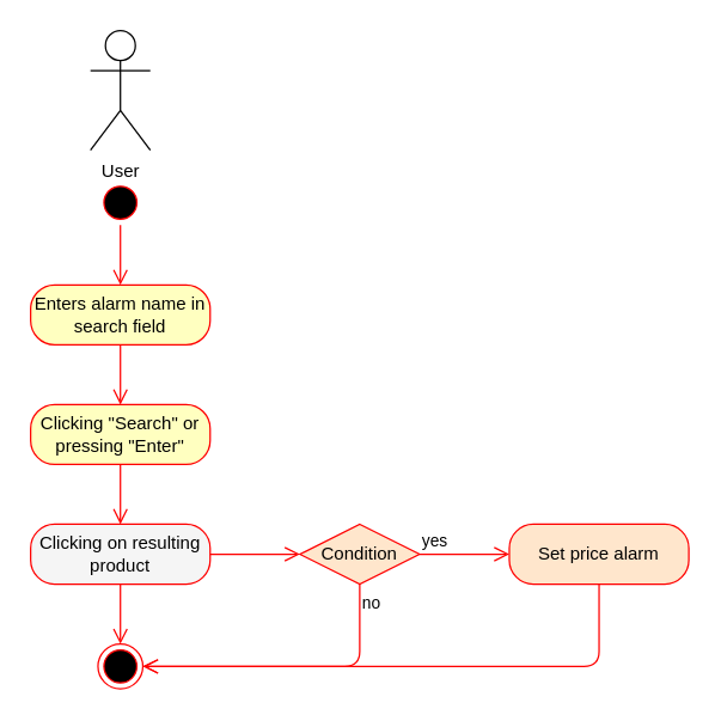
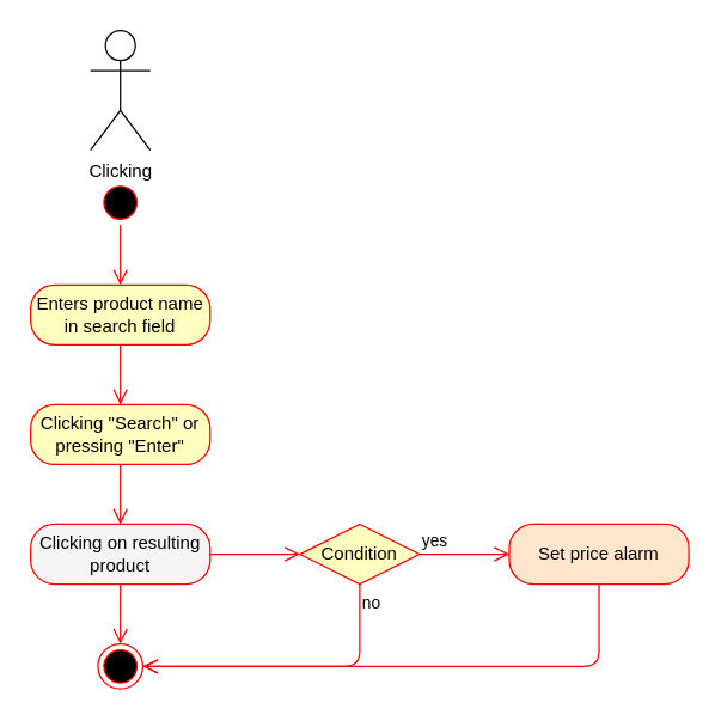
- <mxCell id="2" value="&lt;div&gt;User&lt;/div&gt;" style="shape=umlActor;verticalLabelPosition=bottom;verticalAlign=top;html=1;outlineConnect=0;" vertex="1" parent="1"><mxGeometry x="60" y="20" width="40" height="80" as="geometry" /></mxCell>
+ <mxCell id="2" value="&lt;div&gt;Clicking&lt;/div&gt;" style="shape=umlActor;verticalLabelPosition=bottom;verticalAlign=top;html=1;outlineConnect=0;" vertex="1" parent="1"><mxGeometry x="60" y="20" width="40" height="80" as="geometry" /></mxCell>
- <mxCell id="6" value="Enters alarm name in search field" style="rounded=1;whiteSpace=wrap;html=1;arcSize=40;fontColor=#000000;fillColor=#ffffc0;strokeColor=#ff0000;" vertex="1" parent="1"><mxGeometry x="20" y="190" width="120" height="40" as="geometry" /></mxCell>
+ <mxCell id="6" value="Enters product name in search field" style="rounded=1;whiteSpace=wrap;html=1;arcSize=40;fontColor=#000000;fillColor=#ffffc0;strokeColor=#ff0000;" vertex="1" parent="1"><mxGeometry x="20" y="190" width="120" height="40" as="geometry" /></mxCell>
- <mxCell id="12" value="Condition" style="rhombus;whiteSpace=wrap;html=1;fillColor=#ffe6cc;strokeColor=#ff0000;" vertex="1" parent="1"><mxGeometry x="200" y="350" width="80" height="40" as="geometry" /></mxCell>
+ <mxCell id="12" value="Condition" style="rhombus;whiteSpace=wrap;html=1;fillColor=#ffffc0;strokeColor=#ff0000;" vertex="1" parent="1"><mxGeometry x="200" y="350" width="80" height="40" as="geometry" /></mxCell>
